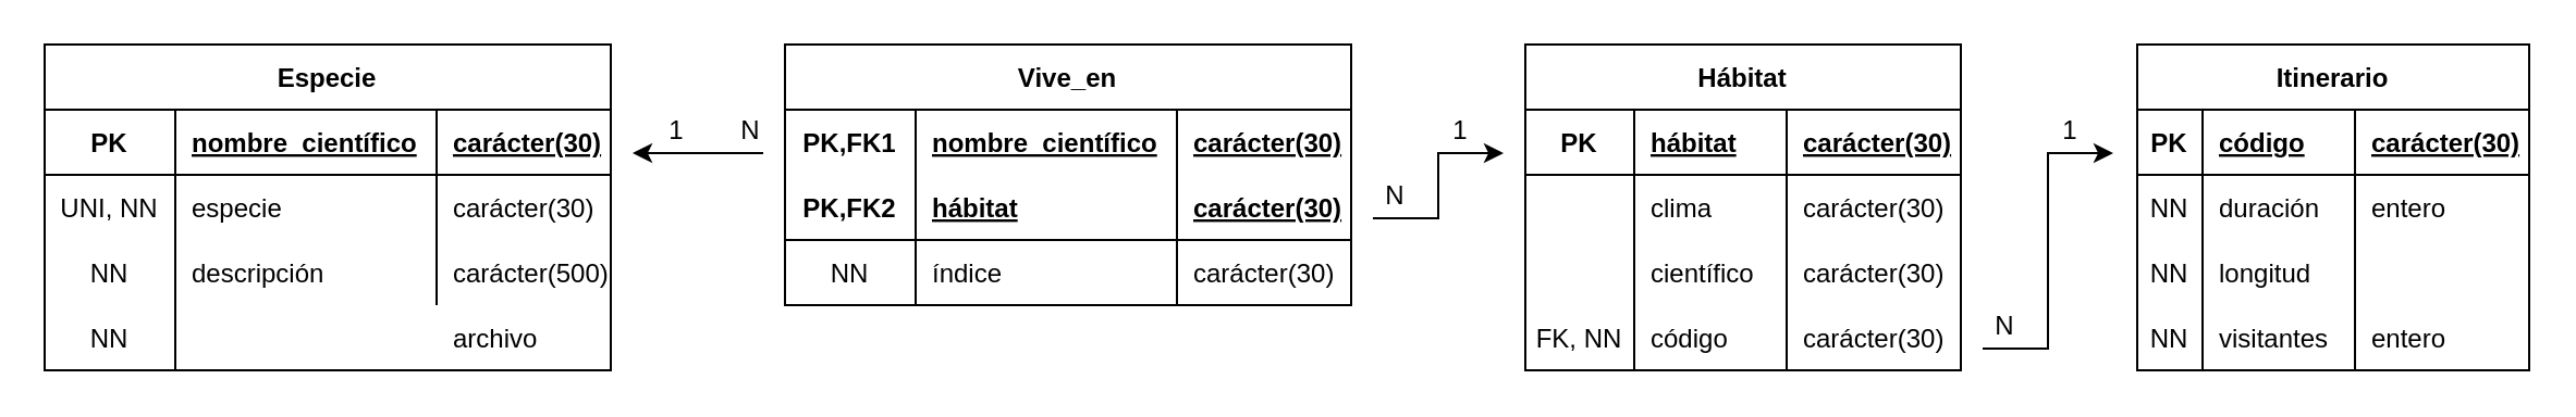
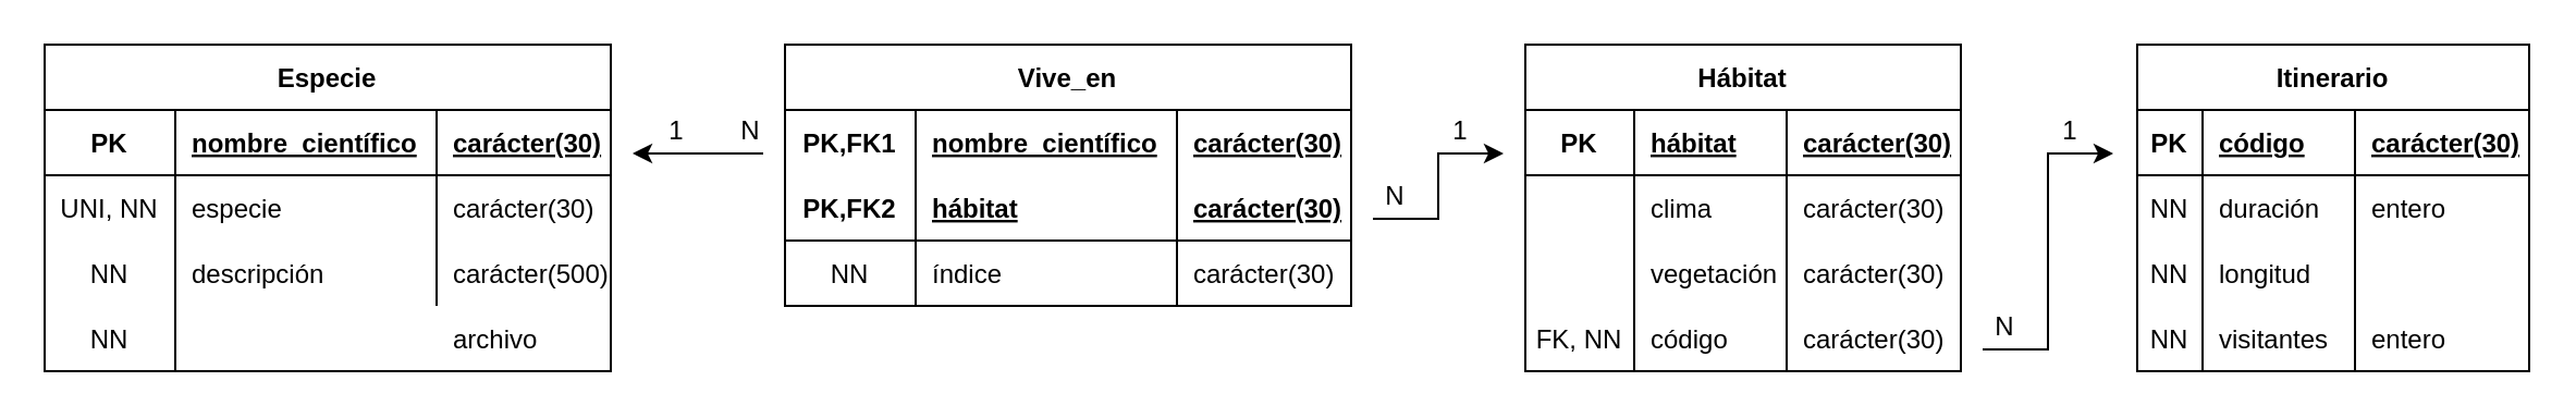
- <mxCell id="42" value="científico" style="shape=partialRectangle;connectable=0;fillColor=none;top=0;left=0;bottom=0;right=0;align=left;spacingLeft=6;overflow=hidden;" vertex="1" parent="40"><mxGeometry x="50" width="70" height="30" as="geometry"><mxRectangle width="70" height="30" as="alternateBounds" /></mxGeometry></mxCell>
+ <mxCell id="42" value="vegetación" style="shape=partialRectangle;connectable=0;fillColor=none;top=0;left=0;bottom=0;right=0;align=left;spacingLeft=6;overflow=hidden;" vertex="1" parent="40"><mxGeometry x="50" width="70" height="30" as="geometry"><mxRectangle width="70" height="30" as="alternateBounds" /></mxGeometry></mxCell>
